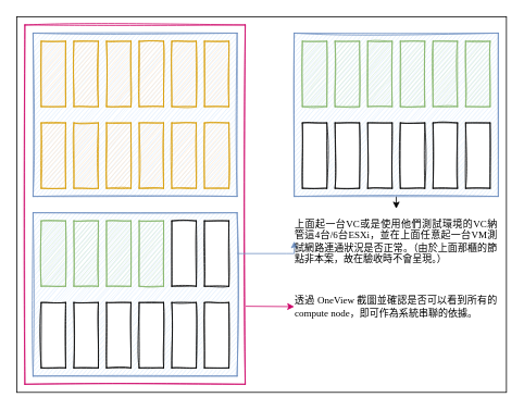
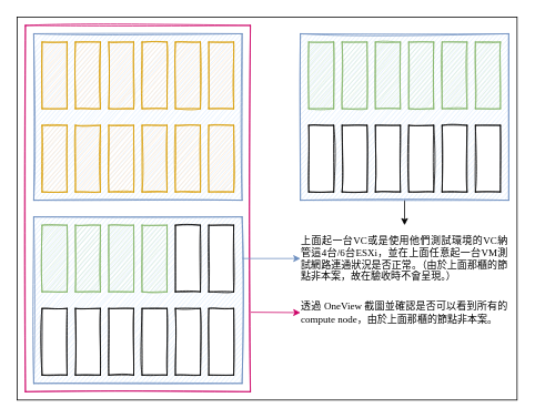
- <mxCell id="44" value="&lt;div align=&quot;justify&quot;&gt;上面起一台VC或是使用他們測試環境的VC納管這4台/6台ESXi，並在上面任意起一台VM測試網路連通狀況是否正常。（由於上面那櫃的節點非本案，故在驗收時不會呈現。）&lt;br&gt;&lt;/div&gt;" style="text;html=1;strokeColor=none;fillColor=none;align=center;verticalAlign=middle;whiteSpace=wrap;rounded=0;sketch=1;fontFamily=微軟正黑體;" vertex="1" parent="1"><mxGeometry x="360" y="255" width="250" height="80" as="geometry" /></mxCell>
+ <mxCell id="44" value="&lt;div align=&quot;justify&quot;&gt;上面起一台VC或是使用他們測試環境的VC納管這4台/6台ESXi，並在上面任意起一台VM測試網路連通狀況是否正常。（由於上面那櫃的節點非本案，故在驗收時不會呈現。）&lt;br&gt;&lt;/div&gt;" style="text;html=1;strokeColor=none;fillColor=none;align=center;verticalAlign=middle;whiteSpace=wrap;rounded=0;sketch=1;fontFamily=微軟正黑體;" vertex="1" parent="1"><mxGeometry x="360" y="270" width="250" height="80" as="geometry" /></mxCell>
- <mxCell id="45" value="&lt;div align=&quot;justify&quot;&gt;透過 OneView 截圖並確認是否可以看到所有的compute node，即可作為系統串聯的依據。&lt;/div&gt;" style="text;html=1;strokeColor=none;fillColor=none;align=center;verticalAlign=middle;whiteSpace=wrap;rounded=0;sketch=1;fontFamily=微軟正黑體;" vertex="1" parent="1"><mxGeometry x="360" y="350" width="250" height="50" as="geometry" /></mxCell>
+ <mxCell id="45" value="&lt;div align=&quot;justify&quot;&gt;透過 OneView 截圖並確認是否可以看到所有的compute node，由於上面那櫃的節點非本案。&lt;/div&gt;" style="text;html=1;strokeColor=none;fillColor=none;align=center;verticalAlign=middle;whiteSpace=wrap;rounded=0;sketch=1;fontFamily=微軟正黑體;" vertex="1" parent="1"><mxGeometry x="360" y="350" width="250" height="50" as="geometry" /></mxCell>
